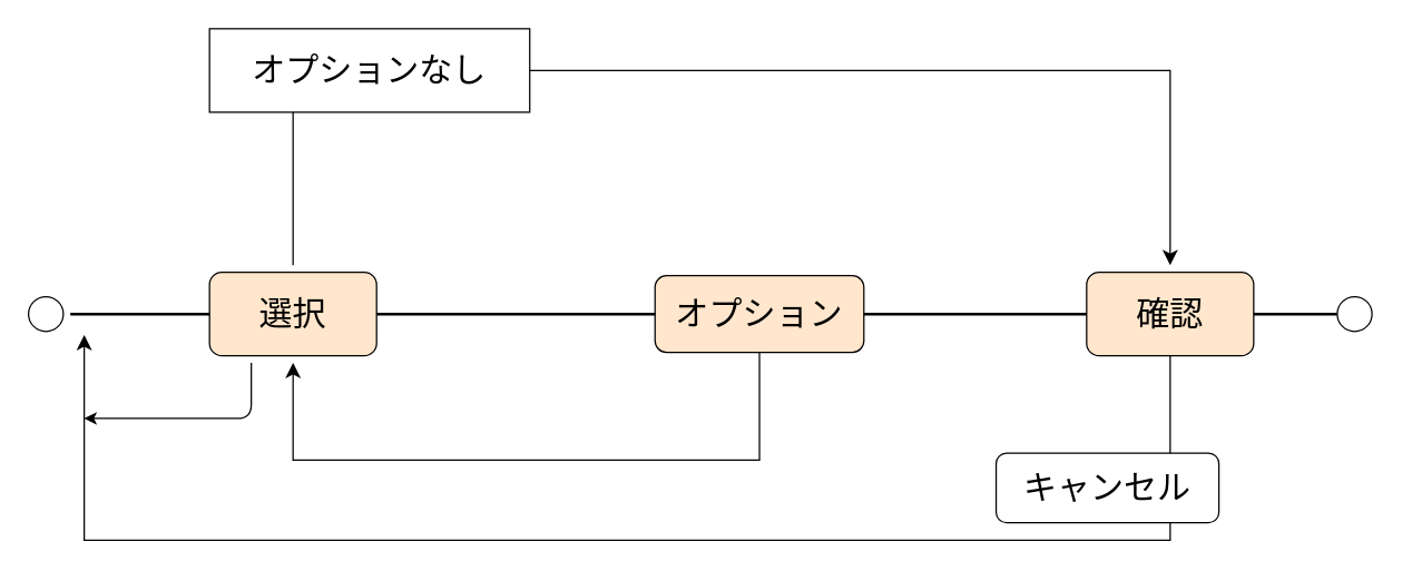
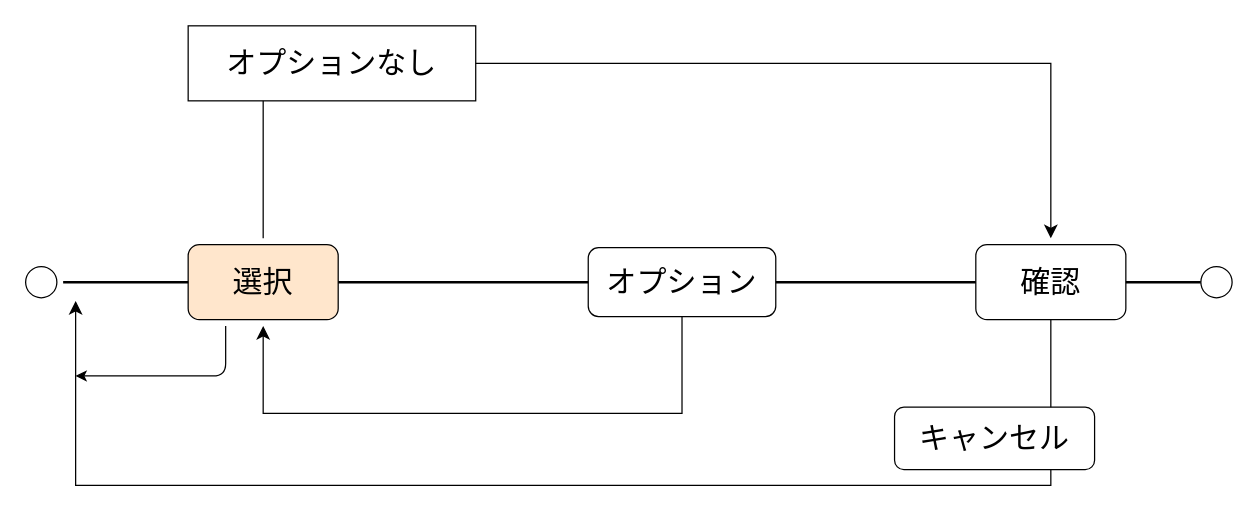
- <mxCell id="6" value="&lt;span style=&quot;font-size: 24px;&quot;&gt;オプション&lt;/span&gt;" style="rounded=1;whiteSpace=wrap;html=1;fillColor=#ffe6cc;" vertex="1" parent="1"><mxGeometry x="470" y="197.5" width="150" height="55" as="geometry" /></mxCell>
+ <mxCell id="6" value="&lt;span style=&quot;font-size: 24px;&quot;&gt;オプション&lt;/span&gt;" style="rounded=1;whiteSpace=wrap;html=1;" vertex="1" parent="1"><mxGeometry x="470" y="197.5" width="150" height="55" as="geometry" /></mxCell>
- <mxCell id="7" value="&lt;span style=&quot;font-size: 24px;&quot;&gt;確認&lt;br&gt;&lt;/span&gt;" style="rounded=1;whiteSpace=wrap;html=1;fillColor=#ffe6cc;" vertex="1" parent="1"><mxGeometry x="780" y="195" width="120" height="60" as="geometry" /></mxCell>
+ <mxCell id="7" value="&lt;span style=&quot;font-size: 24px;&quot;&gt;確認&lt;br&gt;&lt;/span&gt;" style="rounded=1;whiteSpace=wrap;html=1;" vertex="1" parent="1"><mxGeometry x="780" y="195" width="120" height="60" as="geometry" /></mxCell>
